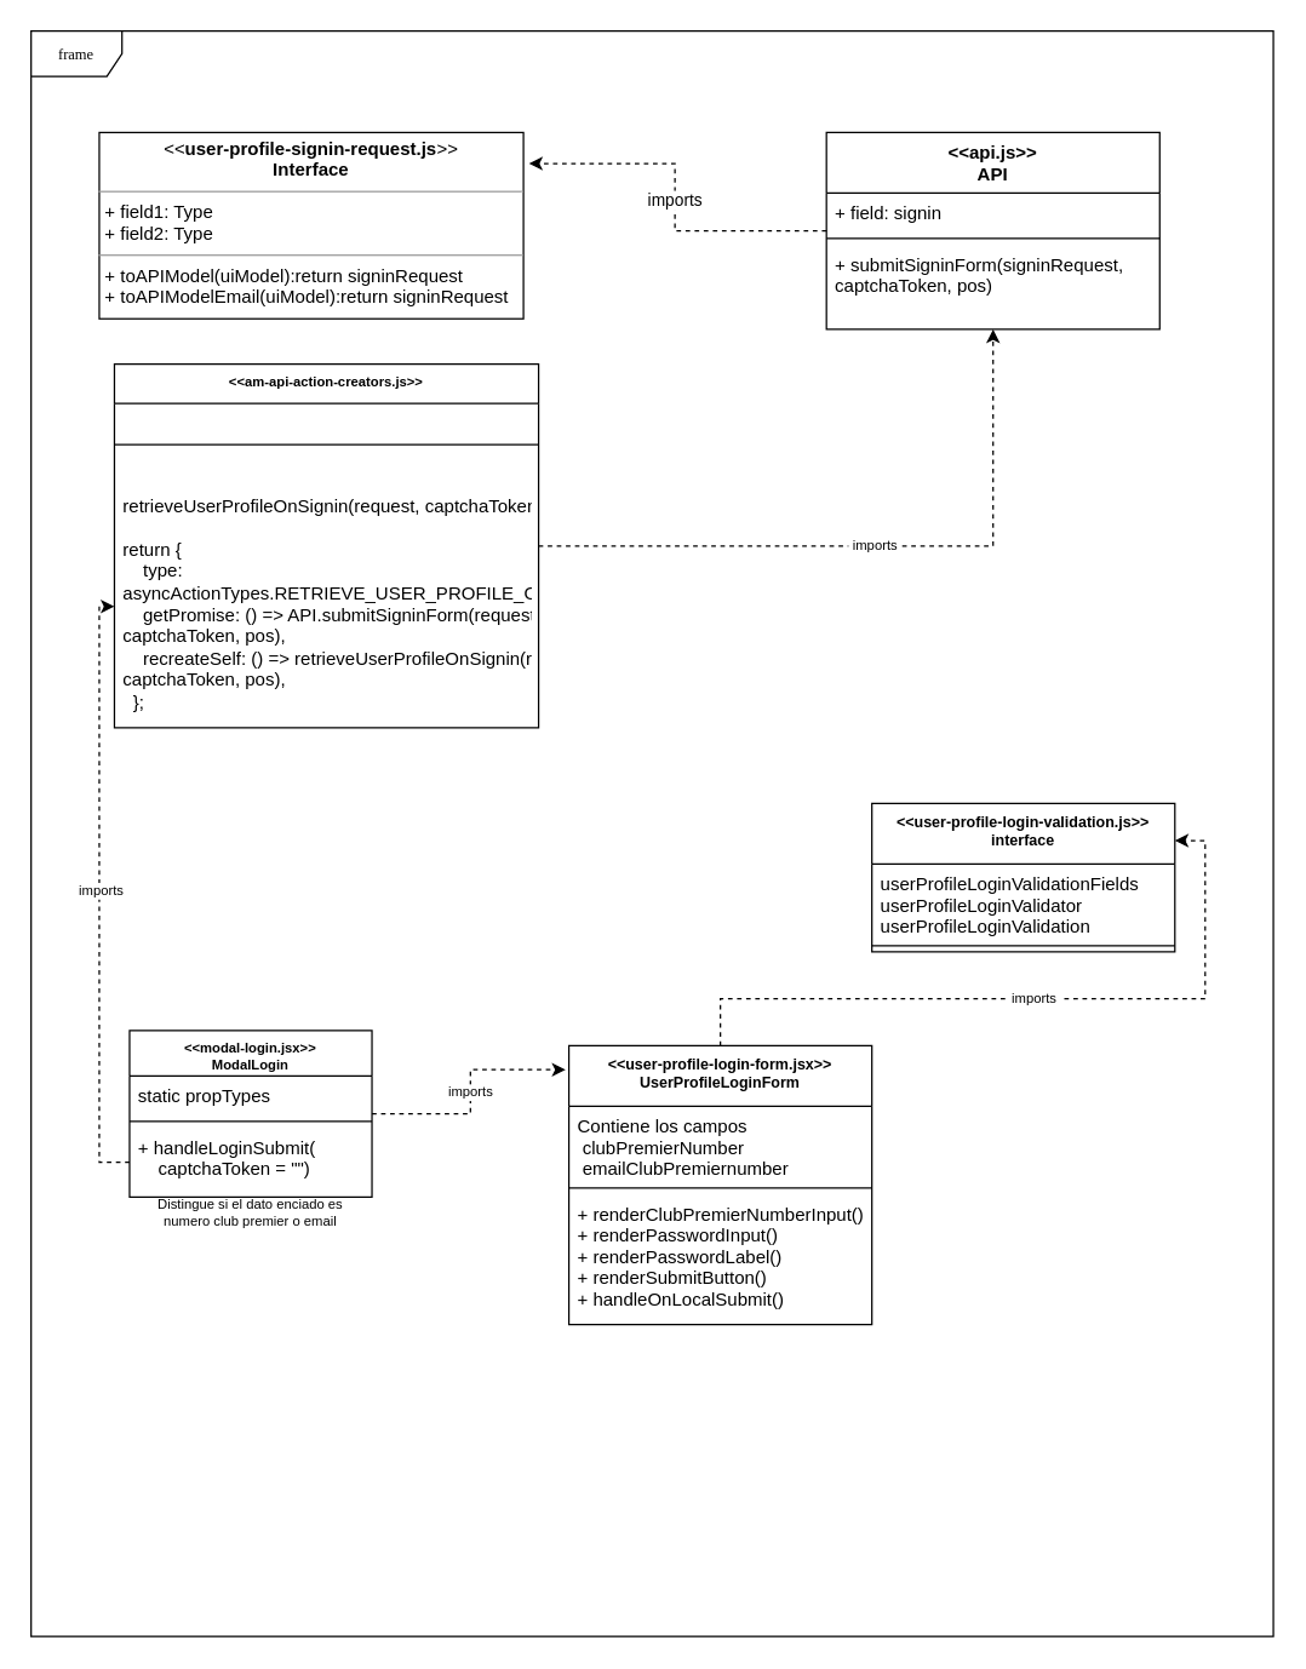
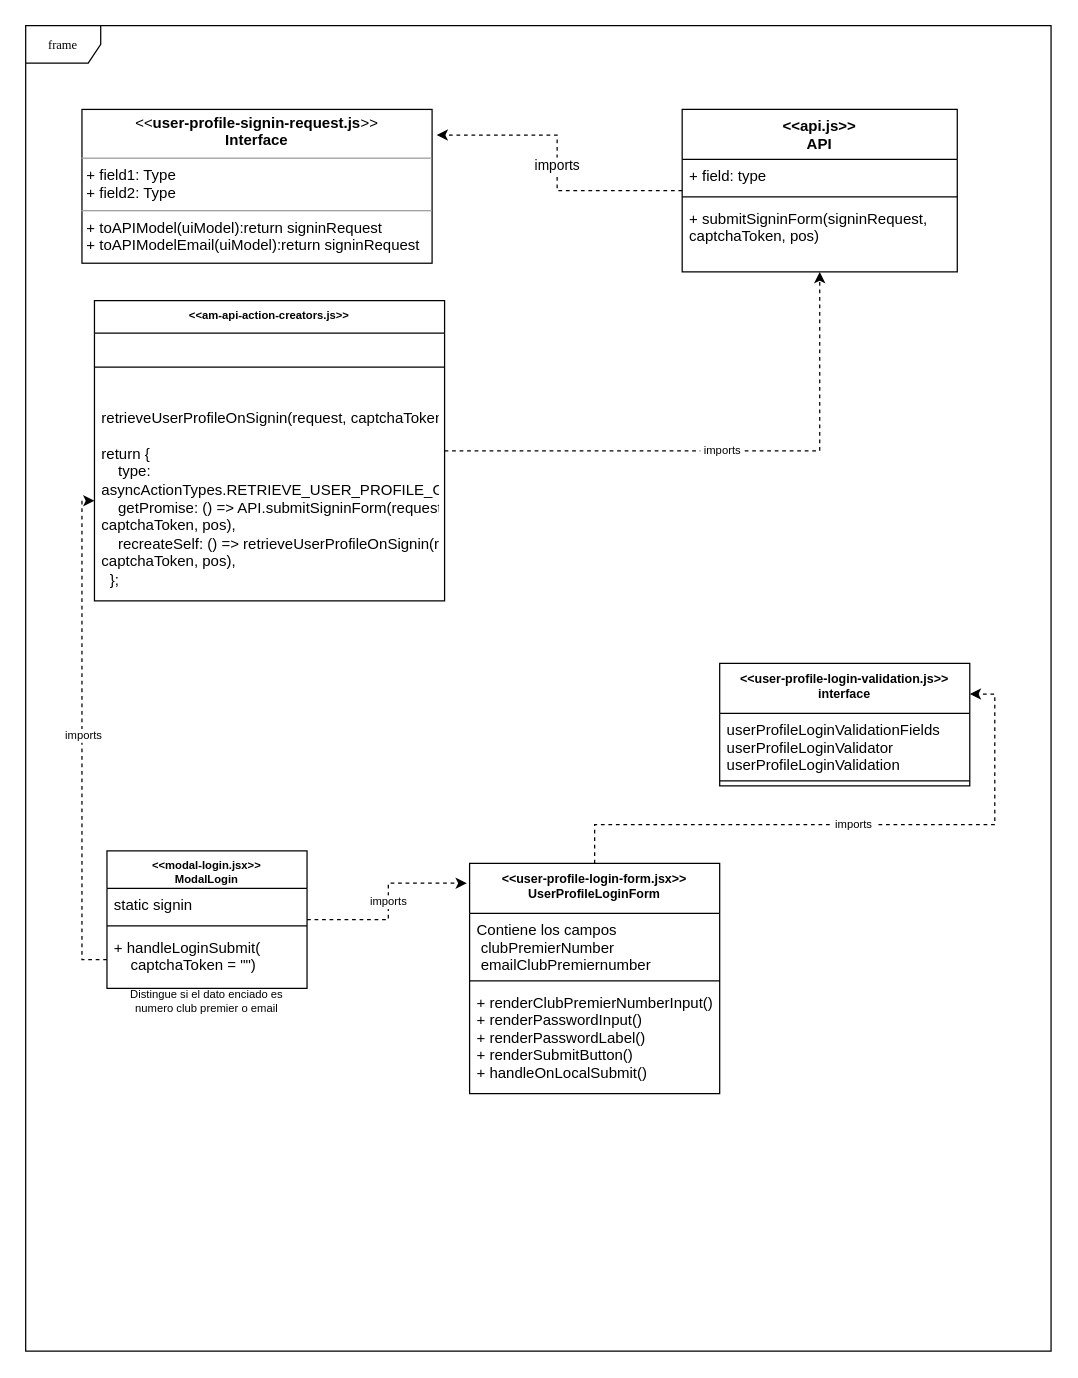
- <mxCell id="6" value="+ field: signin" style="text;strokeColor=none;fillColor=none;align=left;verticalAlign=top;spacingLeft=4;spacingRight=4;overflow=hidden;rotatable=0;points=[[0,0.5],[1,0.5]];portConstraint=eastwest;" vertex="1" parent="5"><mxGeometry y="40" width="220" height="26" as="geometry" /></mxCell>
+ <mxCell id="6" value="+ field: type" style="text;strokeColor=none;fillColor=none;align=left;verticalAlign=top;spacingLeft=4;spacingRight=4;overflow=hidden;rotatable=0;points=[[0,0.5],[1,0.5]];portConstraint=eastwest;" vertex="1" parent="5"><mxGeometry y="40" width="220" height="26" as="geometry" /></mxCell>
- <mxCell id="20" value="static propTypes" style="text;strokeColor=none;fillColor=none;align=left;verticalAlign=top;spacingLeft=4;spacingRight=4;overflow=hidden;rotatable=0;points=[[0,0.5],[1,0.5]];portConstraint=eastwest;" vertex="1" parent="19"><mxGeometry y="30" width="160" height="26" as="geometry" /></mxCell>
+ <mxCell id="20" value="static signin" style="text;strokeColor=none;fillColor=none;align=left;verticalAlign=top;spacingLeft=4;spacingRight=4;overflow=hidden;rotatable=0;points=[[0,0.5],[1,0.5]];portConstraint=eastwest;" vertex="1" parent="19"><mxGeometry y="30" width="160" height="26" as="geometry" /></mxCell>
